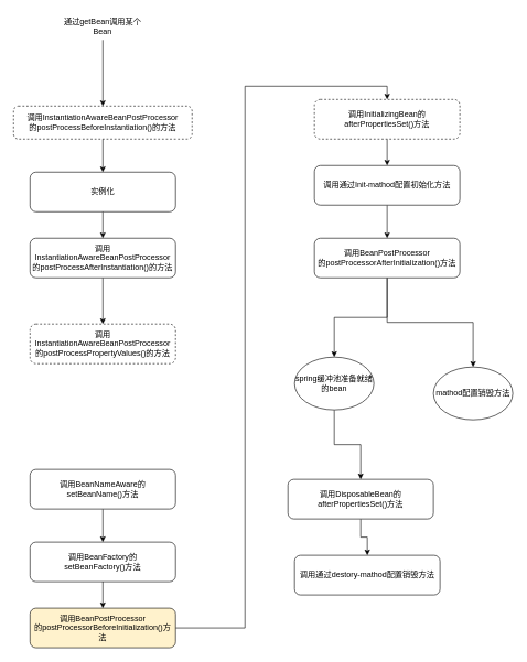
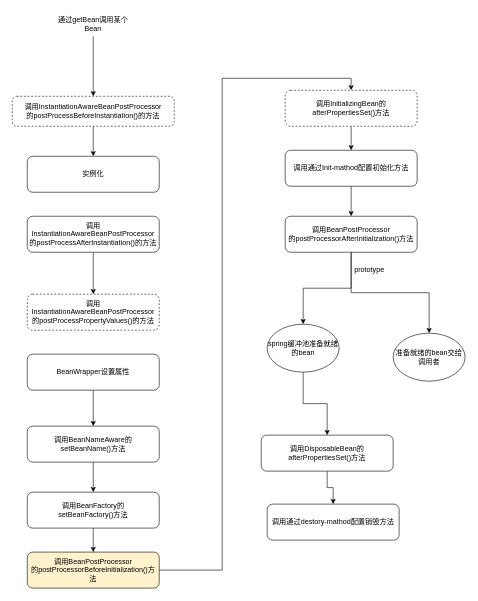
- <mxCell id="4" style="edgeStyle=orthogonalEdgeStyle;rounded=0;orthogonalLoop=1;jettySize=auto;html=1;entryX=0.5;entryY=0;entryDx=0;entryDy=0;" parent="1" source="5" target="14" edge="1"><mxGeometry relative="1" as="geometry" /></mxCell>
+ <mxCell id="32" value="prototype" style="text;html=1;align=center;verticalAlign=middle;resizable=0;points=[];autosize=1;" parent="1" vertex="1"><mxGeometry x="580" y="440" width="70" height="20" as="geometry" /></mxCell>
- <mxCell id="31" value="mathod配置销毁方法" style="ellipse;whiteSpace=wrap;html=1;" parent="1" vertex="1"><mxGeometry x="655" y="555" width="120" height="80" as="geometry" /></mxCell>
+ <mxCell id="31" value="准备就绪的bean交给调用者" style="ellipse;whiteSpace=wrap;html=1;" parent="1" vertex="1"><mxGeometry x="655" y="555" width="120" height="80" as="geometry" /></mxCell>
+ <mxCell id="28" value="BeanWrapper设置属性" style="rounded=1;whiteSpace=wrap;html=1;" parent="1" vertex="1"><mxGeometry x="45" y="590" width="220" height="60" as="geometry" /></mxCell>
+ <mxCell id="27" style="edgeStyle=orthogonalEdgeStyle;rounded=0;orthogonalLoop=1;jettySize=auto;html=1;entryX=0.5;entryY=0;entryDx=0;entryDy=0;" parent="1" source="28" target="26" edge="1"><mxGeometry relative="1" as="geometry" /></mxCell>
